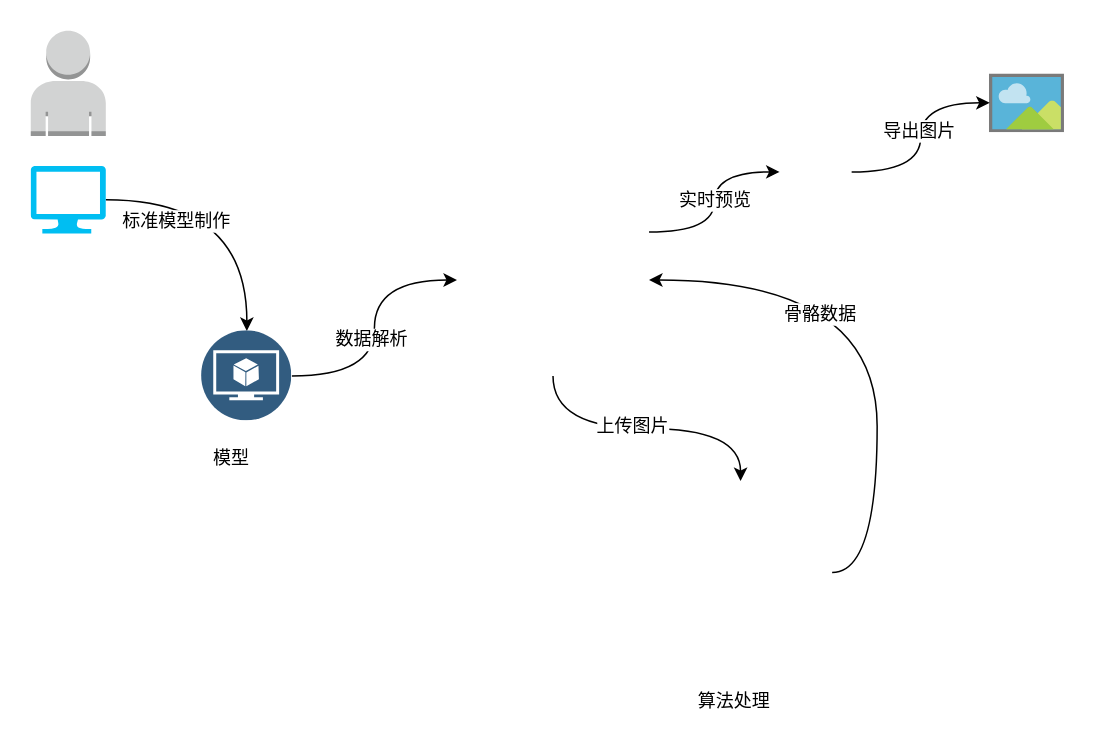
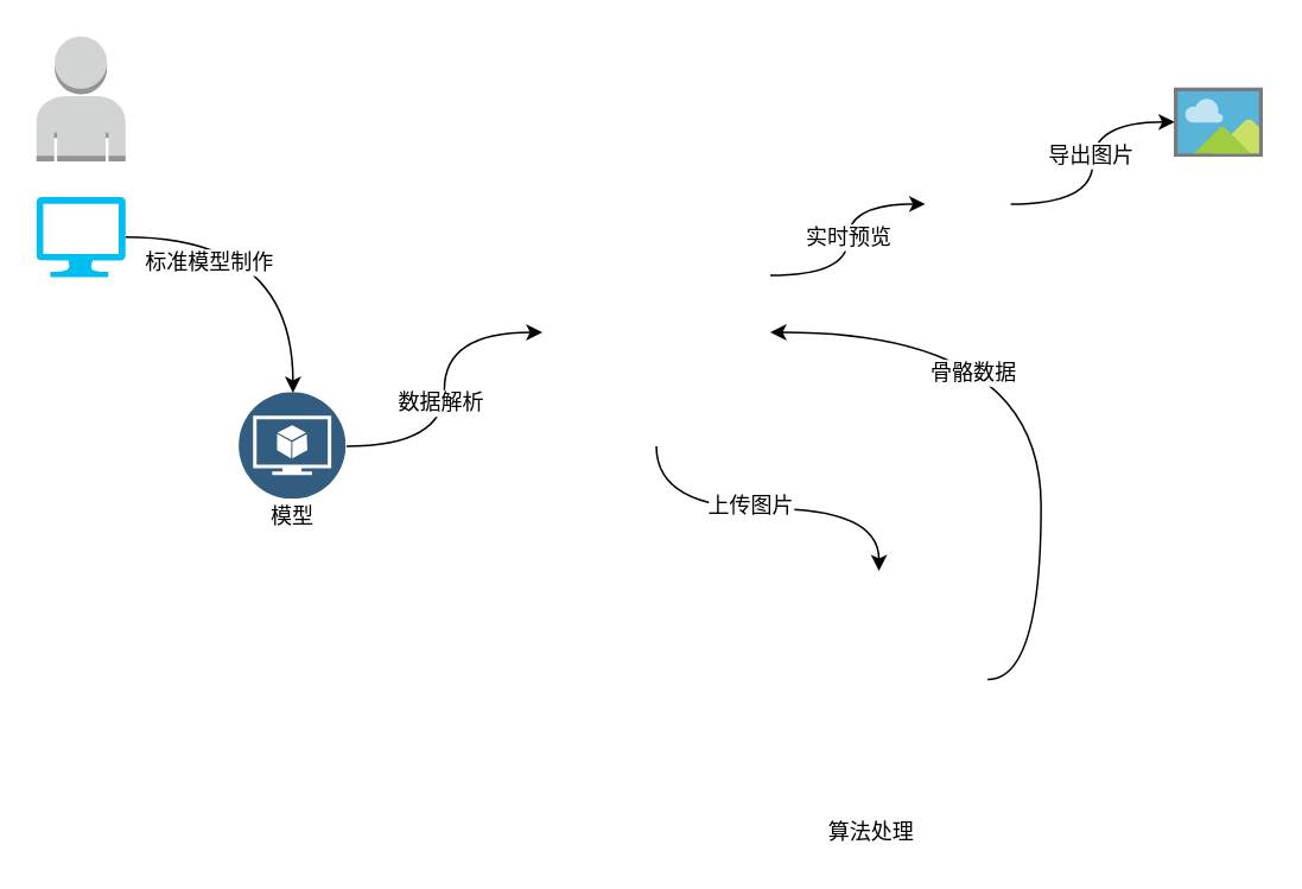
- <mxCell id="9" value="模型" style="text;html=1;strokeColor=none;fillColor=none;align=center;verticalAlign=middle;whiteSpace=wrap;rounded=0;" vertex="1" parent="1"><mxGeometry x="125" y="295" width="58" height="20" as="geometry" /></mxCell>
+ <mxCell id="9" value="模型" style="text;html=1;strokeColor=none;fillColor=none;align=center;verticalAlign=middle;whiteSpace=wrap;rounded=0;" vertex="1" parent="1"><mxGeometry x="135" y="280" width="58" height="20" as="geometry" /></mxCell>
